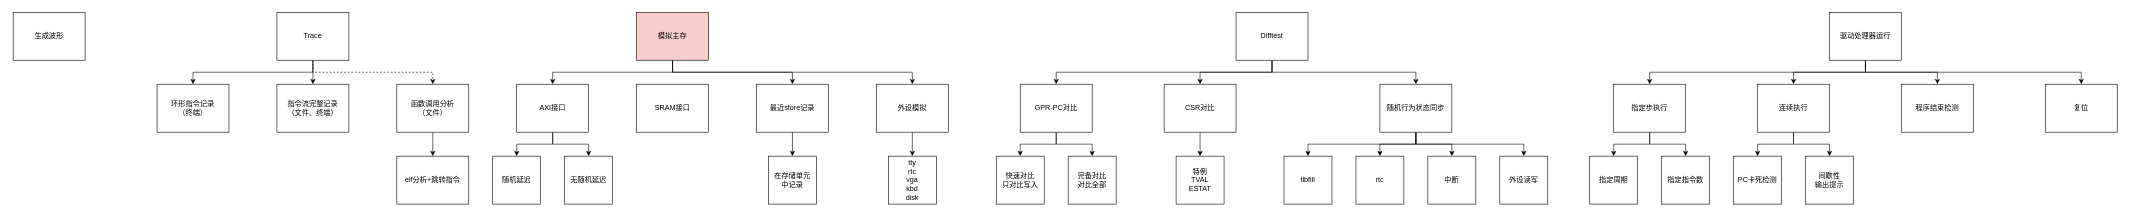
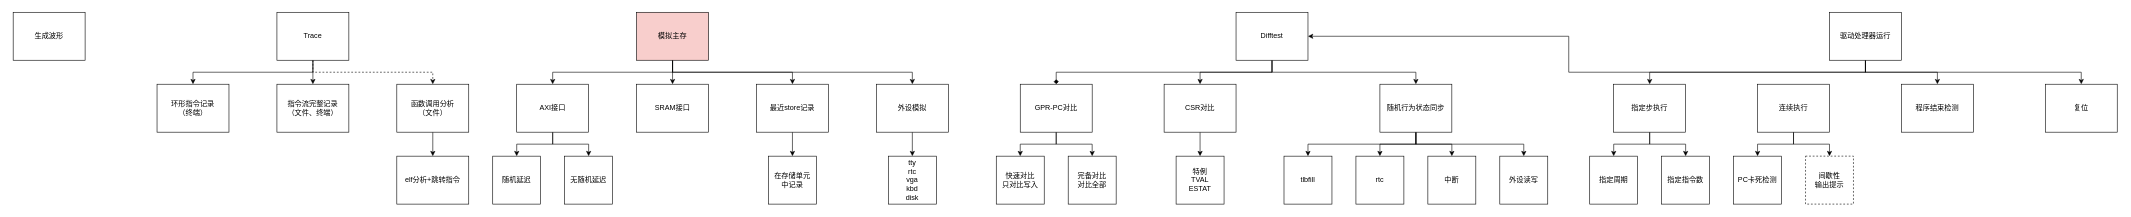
+ <mxCell id="20" style="edgeStyle=orthogonalEdgeStyle;rounded=0;orthogonalLoop=1;jettySize=auto;html=1;exitX=0.5;exitY=1;exitDx=0;exitDy=0;entryX=0.5;entryY=0;entryDx=0;entryDy=0;" edge="1" parent="1" source="23" target="30"><mxGeometry relative="1" as="geometry" /></mxCell>
- <mxCell id="3" style="edgeStyle=orthogonalEdgeStyle;rounded=0;orthogonalLoop=1;jettySize=auto;html=1;exitX=0.5;exitY=1;exitDx=0;exitDy=0;entryX=0.5;entryY=0;entryDx=0;entryDy=0;" edge="1" parent="1" source="6" target="43"><mxGeometry relative="1" as="geometry" /></mxCell>
+ <mxCell id="3" style="edgeStyle=orthogonalEdgeStyle;rounded=0;orthogonalLoop=1;jettySize=auto;html=1;exitX=0.5;exitY=1;exitDx=0;exitDy=0;" edge="1" parent="1" source="6" target="11"><mxGeometry relative="1" as="geometry" /></mxCell>
- <mxCell id="8" style="edgeStyle=orthogonalEdgeStyle;rounded=0;orthogonalLoop=1;jettySize=auto;html=1;exitX=0.5;exitY=1;exitDx=0;exitDy=0;entryX=0.5;entryY=0;entryDx=0;entryDy=0;" edge="1" parent="1" source="11" target="35"><mxGeometry relative="1" as="geometry" /></mxCell>
+ <mxCell id="8" style="edgeStyle=orthogonalEdgeStyle;rounded=0;orthogonalLoop=1;jettySize=auto;html=1;exitX=0.5;exitY=1;exitDx=0;exitDy=0;entryX=0.5;entryY=0;entryDx=0;entryDy=0;endArrow=diamond;" edge="1" parent="1" source="11" target="35"><mxGeometry relative="1" as="geometry" /></mxCell>
- <mxCell id="48" value="间歇性&lt;div&gt;输出提示&lt;/div&gt;" style="rounded=0;whiteSpace=wrap;html=1;" vertex="1" parent="1"><mxGeometry x="3010" y="260" width="80" height="80" as="geometry" /></mxCell>
+ <mxCell id="48" value="间歇性&lt;div&gt;输出提示&lt;/div&gt;" style="rounded=0;whiteSpace=wrap;html=1;dashed=1;" vertex="1" parent="1"><mxGeometry x="3010" y="260" width="80" height="80" as="geometry" /></mxCell>
